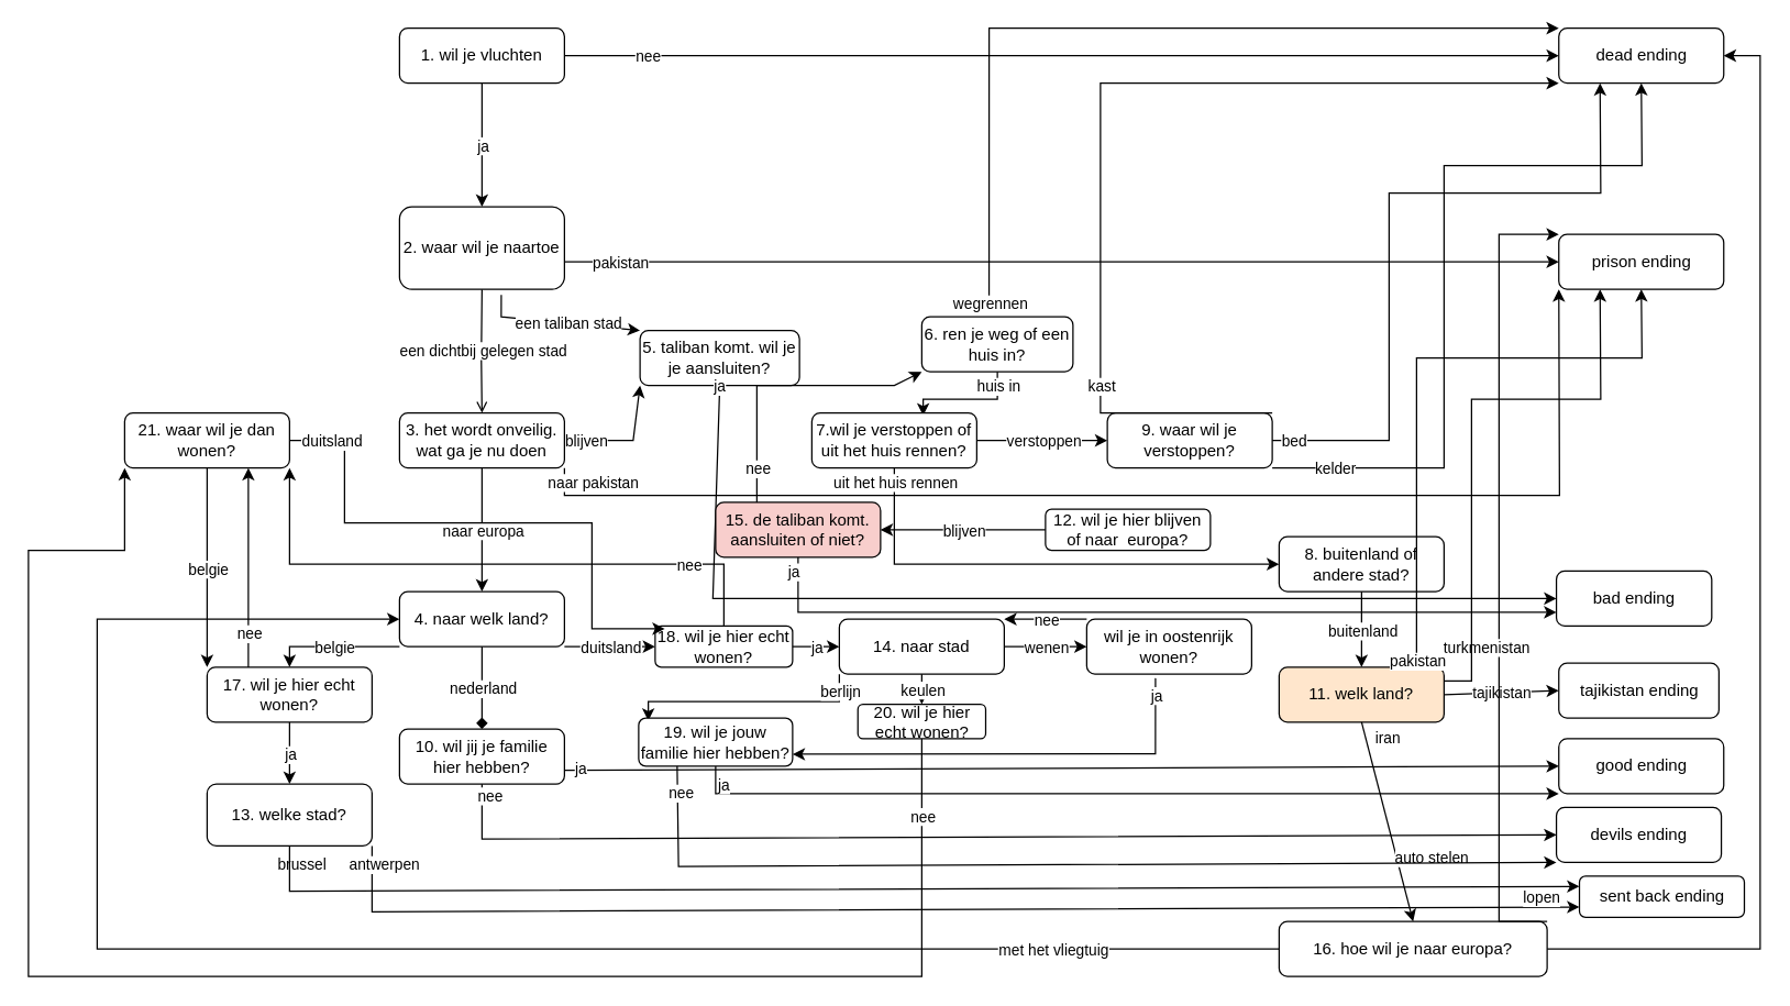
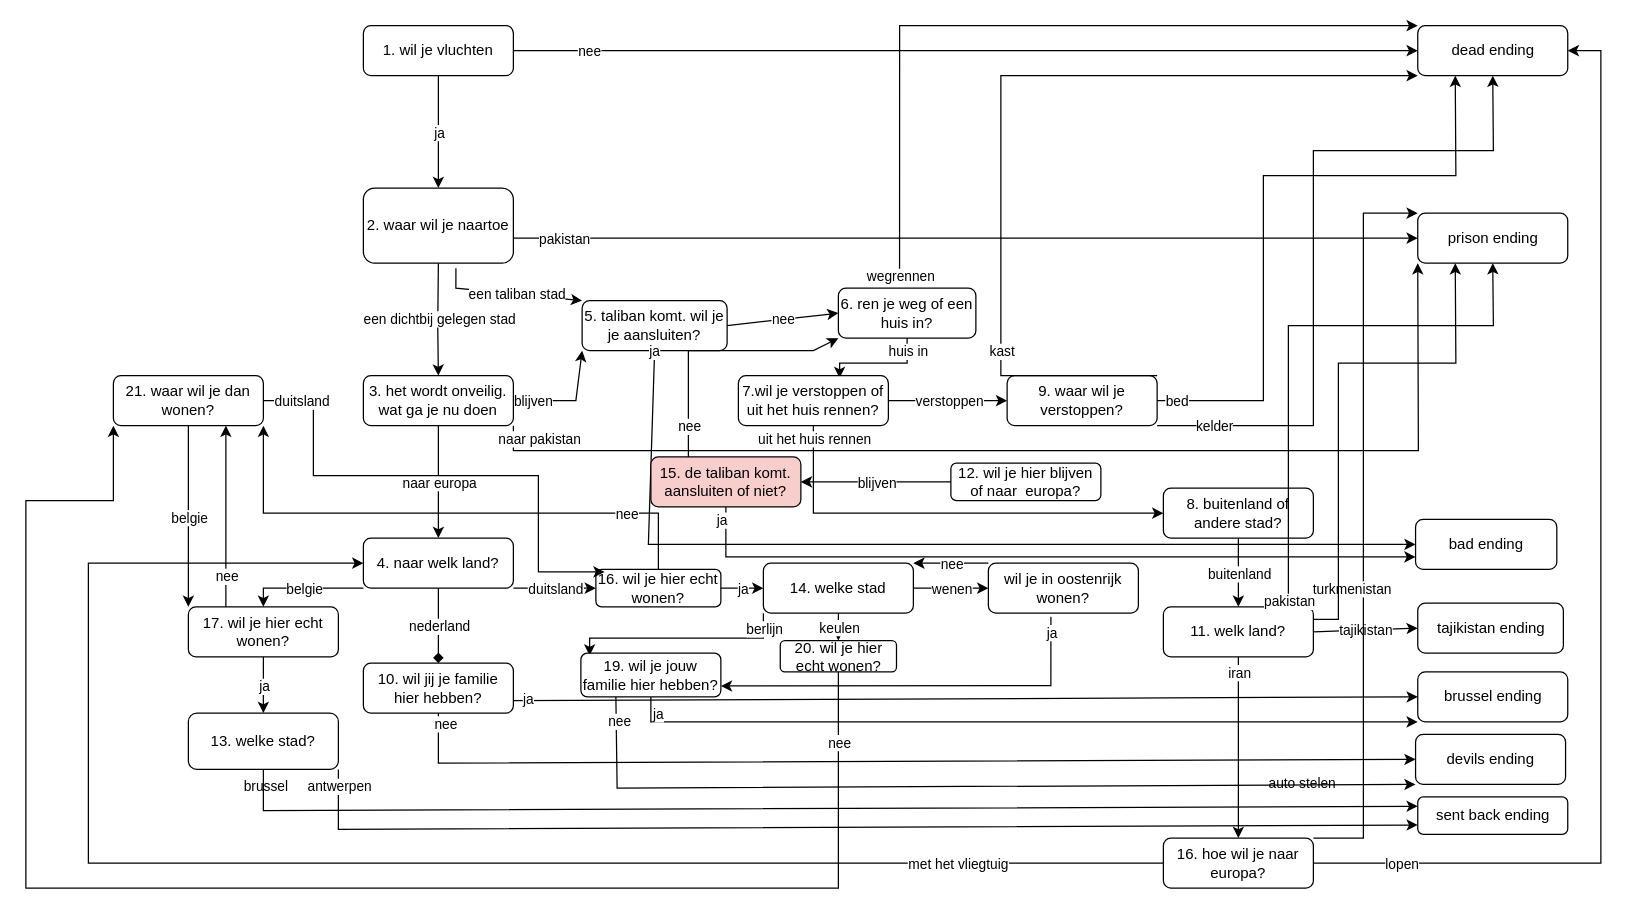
+ <mxCell id="42" value="" style="endArrow=classic;html=1;rounded=0;exitX=1;exitY=0.5;exitDx=0;exitDy=0;entryX=0;entryY=0.5;entryDx=0;entryDy=0;" edge="1" parent="1" source="12" target="44"><mxGeometry relative="1" as="geometry"><mxPoint x="460" y="430" as="sourcePoint" /><mxPoint x="650" y="320" as="targetPoint" /></mxGeometry></mxCell>
+ <mxCell id="43" value="nee" style="edgeLabel;resizable=0;html=1;align=center;verticalAlign=middle;" connectable="0" vertex="1" parent="42"><mxGeometry relative="1" as="geometry" /></mxCell>
- <mxCell id="8" value="" style="endArrow=open;html=1;rounded=0;entryX=0.5;entryY=0;entryDx=0;entryDy=0;exitX=0.5;exitY=1;exitDx=0;exitDy=0;" edge="1" parent="1" source="105" target="4"><mxGeometry relative="1" as="geometry"><mxPoint x="349.5" y="230" as="sourcePoint" /><mxPoint x="349.5" y="290" as="targetPoint" /><Array as="points"><mxPoint x="349.5" y="260" /></Array></mxGeometry></mxCell>
+ <mxCell id="8" value="" style="endArrow=classic;html=1;rounded=0;entryX=0.5;entryY=0;entryDx=0;entryDy=0;exitX=0.5;exitY=1;exitDx=0;exitDy=0;" edge="1" parent="1" source="105" target="4"><mxGeometry relative="1" as="geometry"><mxPoint x="349.5" y="230" as="sourcePoint" /><mxPoint x="349.5" y="290" as="targetPoint" /><Array as="points"><mxPoint x="349.5" y="260" /></Array></mxGeometry></mxCell>
- <mxCell id="98" value="18. wil je hier echt wonen?" style="rounded=1;whiteSpace=wrap;html=1;" vertex="1" parent="1"><mxGeometry x="476" y="455" width="100" height="30" as="geometry" /></mxCell>
+ <mxCell id="98" value="16. wil je hier echt wonen?" style="rounded=1;whiteSpace=wrap;html=1;" vertex="1" parent="1"><mxGeometry x="476" y="455" width="100" height="30" as="geometry" /></mxCell>
- <mxCell id="29" value="14. naar stad" style="rounded=1;whiteSpace=wrap;html=1;" vertex="1" parent="1"><mxGeometry x="610" y="450" width="120" height="40" as="geometry" /></mxCell>
+ <mxCell id="29" value="14. welke stad" style="rounded=1;whiteSpace=wrap;html=1;" vertex="1" parent="1"><mxGeometry x="610" y="450" width="120" height="40" as="geometry" /></mxCell>
- <mxCell id="77" value="11. welk land?" style="rounded=1;whiteSpace=wrap;html=1;fillColor=#ffe6cc;" vertex="1" parent="1"><mxGeometry x="930" y="485" width="120" height="40" as="geometry" /></mxCell>
+ <mxCell id="77" value="11. welk land?" style="rounded=1;whiteSpace=wrap;html=1;" vertex="1" parent="1"><mxGeometry x="930" y="485" width="120" height="40" as="geometry" /></mxCell>
- <mxCell id="23" value="good ending" style="rounded=1;whiteSpace=wrap;html=1;" vertex="1" parent="1"><mxGeometry x="1133.5" y="537" width="120" height="40" as="geometry" /></mxCell>
+ <mxCell id="23" value="brussel ending" style="rounded=1;whiteSpace=wrap;html=1;" vertex="1" parent="1"><mxGeometry x="1133.5" y="537" width="120" height="40" as="geometry" /></mxCell>
- <mxCell id="94" value="sent back ending" style="rounded=1;whiteSpace=wrap;html=1;" vertex="1" parent="1"><mxGeometry x="1148.5" y="637" width="120" height="30" as="geometry" /></mxCell>
+ <mxCell id="94" value="sent back ending" style="rounded=1;whiteSpace=wrap;html=1;" vertex="1" parent="1"><mxGeometry x="1133.5" y="637" width="120" height="30" as="geometry" /></mxCell>
- <mxCell id="83" value="16. hoe wil je naar europa?" style="rounded=1;whiteSpace=wrap;html=1;" vertex="1" parent="1"><mxGeometry x="930" y="670" width="195" height="40" as="geometry" /></mxCell>
+ <mxCell id="83" value="16. hoe wil je naar europa?" style="rounded=1;whiteSpace=wrap;html=1;" vertex="1" parent="1"><mxGeometry x="930" y="670" width="120" height="40" as="geometry" /></mxCell>
